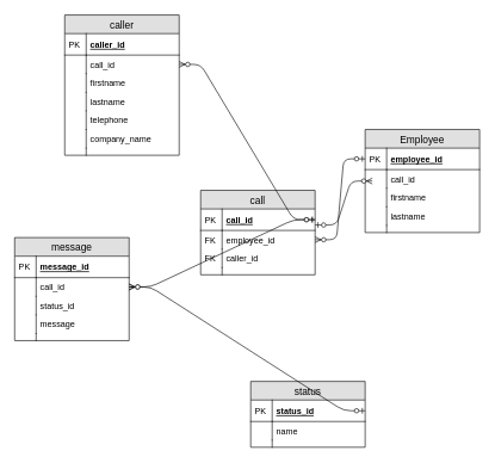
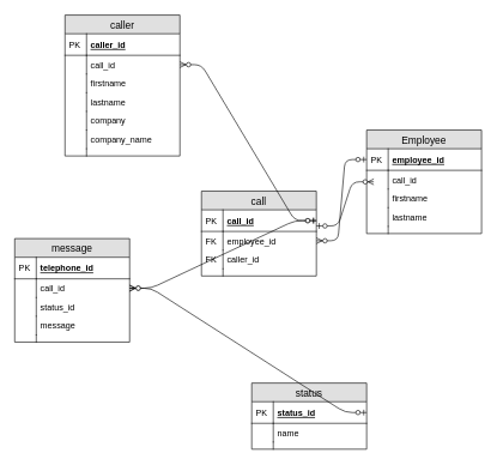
- <mxCell id="31" value="telephone" style="shape=partialRectangle;top=0;left=0;right=0;bottom=0;align=left;verticalAlign=top;fillColor=none;spacingLeft=34;spacingRight=4;overflow=hidden;rotatable=0;points=[[0,0.5],[1,0.5]];portConstraint=eastwest;dropTarget=0;fontSize=12;" parent="22" vertex="1"><mxGeometry y="134" width="160" height="26" as="geometry" /></mxCell>
+ <mxCell id="31" value="company" style="shape=partialRectangle;top=0;left=0;right=0;bottom=0;align=left;verticalAlign=top;fillColor=none;spacingLeft=34;spacingRight=4;overflow=hidden;rotatable=0;points=[[0,0.5],[1,0.5]];portConstraint=eastwest;dropTarget=0;fontSize=12;" parent="22" vertex="1"><mxGeometry y="134" width="160" height="26" as="geometry" /></mxCell>
- <mxCell id="38" value="message_id" style="shape=partialRectangle;top=0;left=0;right=0;bottom=1;align=left;verticalAlign=middle;fillColor=none;spacingLeft=34;spacingRight=4;overflow=hidden;rotatable=0;points=[[0,0.5],[1,0.5]];portConstraint=eastwest;dropTarget=0;fontStyle=5;fontSize=12;" parent="37" vertex="1"><mxGeometry y="26" width="160" height="30" as="geometry" /></mxCell>
+ <mxCell id="38" value="telephone_id" style="shape=partialRectangle;top=0;left=0;right=0;bottom=1;align=left;verticalAlign=middle;fillColor=none;spacingLeft=34;spacingRight=4;overflow=hidden;rotatable=0;points=[[0,0.5],[1,0.5]];portConstraint=eastwest;dropTarget=0;fontStyle=5;fontSize=12;" parent="37" vertex="1"><mxGeometry y="26" width="160" height="30" as="geometry" /></mxCell>
